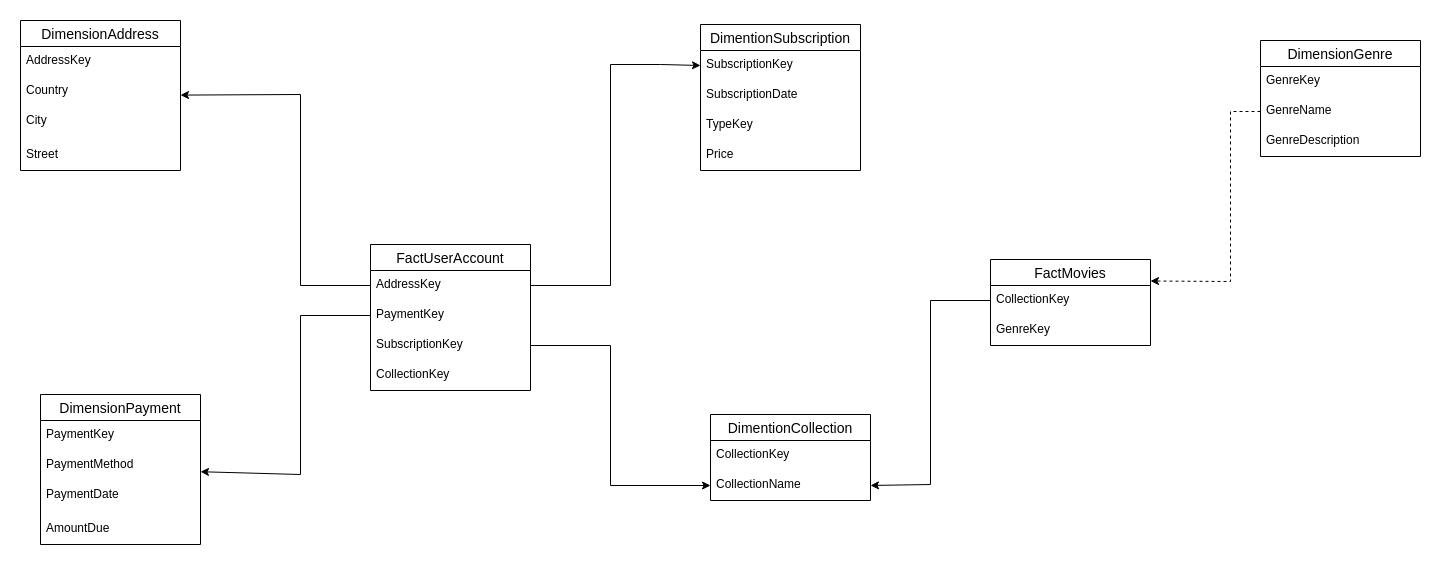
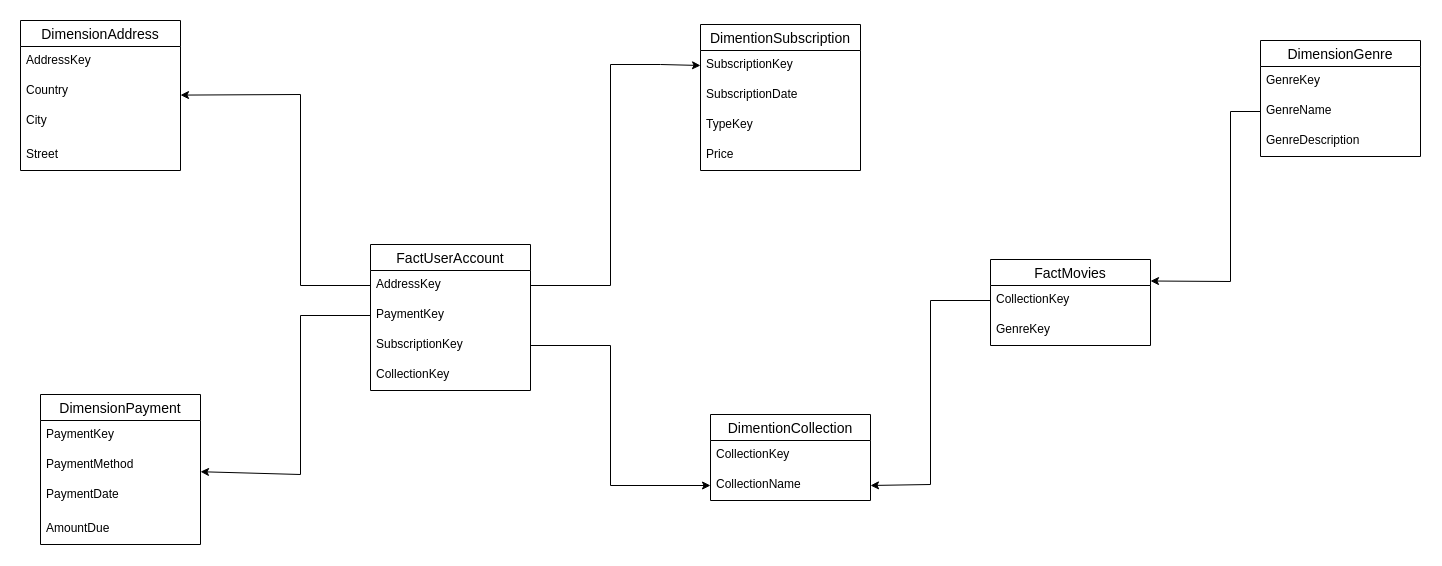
- <mxCell id="37" value="" style="endArrow=classic;html=1;rounded=0;exitX=0;exitY=0.5;exitDx=0;exitDy=0;entryX=1;entryY=0.25;entryDx=0;entryDy=0;dashed=1;" edge="1" parent="1" source="35" target="28"><mxGeometry width="50" height="50" relative="1" as="geometry"><mxPoint x="1230" y="64" as="sourcePoint" /><mxPoint x="1110" y="249" as="targetPoint" /><Array as="points"><mxPoint x="1230" y="111" /><mxPoint x="1230" y="281" /></Array></mxGeometry></mxCell>
+ <mxCell id="37" value="" style="endArrow=classic;html=1;rounded=0;exitX=0;exitY=0.5;exitDx=0;exitDy=0;entryX=1;entryY=0.25;entryDx=0;entryDy=0;" edge="1" parent="1" source="35" target="28"><mxGeometry width="50" height="50" relative="1" as="geometry"><mxPoint x="1230" y="64" as="sourcePoint" /><mxPoint x="1110" y="249" as="targetPoint" /><Array as="points"><mxPoint x="1230" y="111" /><mxPoint x="1230" y="281" /></Array></mxGeometry></mxCell>
